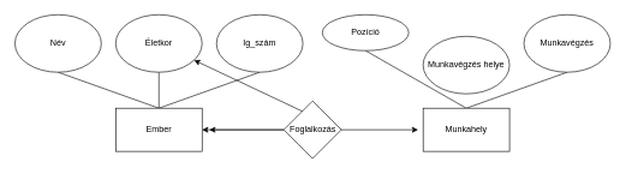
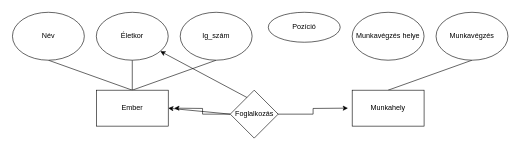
- <mxCell id="17" value="Munkavégzés helye" style="ellipse;whiteSpace=wrap;html=1;" vertex="1" parent="1"><mxGeometry x="587" y="50" width="120" height="80" as="geometry" /></mxCell>
+ <mxCell id="17" value="Munkavégzés helye" style="ellipse;whiteSpace=wrap;html=1;" vertex="1" parent="1"><mxGeometry x="587" y="20" width="120" height="80" as="geometry" /></mxCell>
- <mxCell id="6" style="rounded=0;orthogonalLoop=1;jettySize=auto;html=1;exitX=0.5;exitY=0;exitDx=0;exitDy=0;entryX=0.5;entryY=1;entryDx=0;entryDy=0;endArrow=none;startFill=0;" edge="1" parent="1" source="8" target="19"><mxGeometry relative="1" as="geometry" /></mxCell>
- <mxCell id="13" value="Foglalkozás" style="rhombus;whiteSpace=wrap;html=1;" vertex="1" parent="1"><mxGeometry x="393.5" y="140" width="80" height="80" as="geometry" /></mxCell>
+ <mxCell id="13" value="Foglalkozás" style="rhombus;whiteSpace=wrap;html=1;" vertex="1" parent="1"><mxGeometry x="383.5" y="150" width="80" height="80" as="geometry" /></mxCell>
